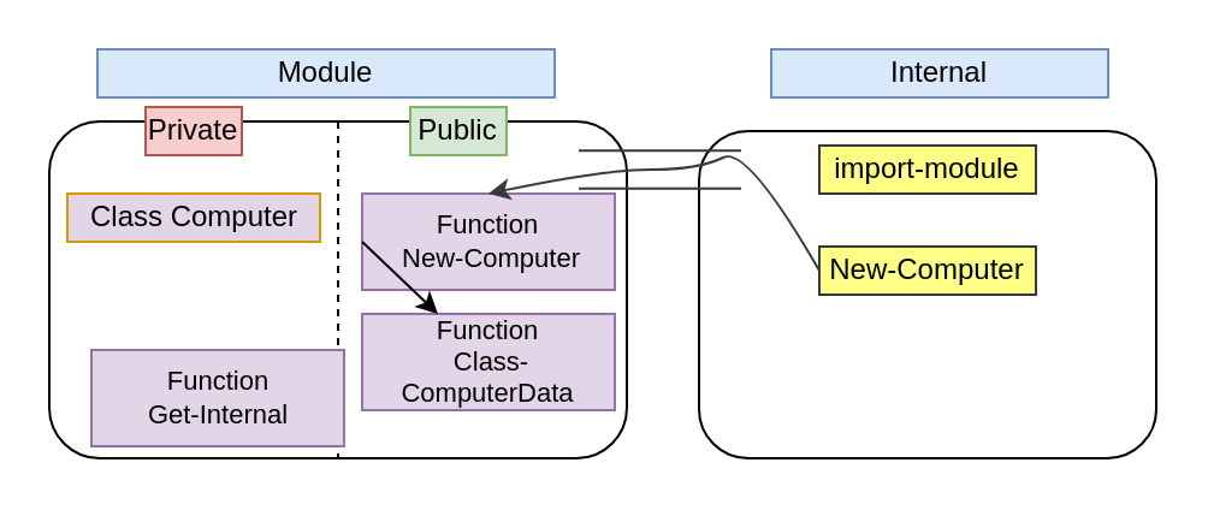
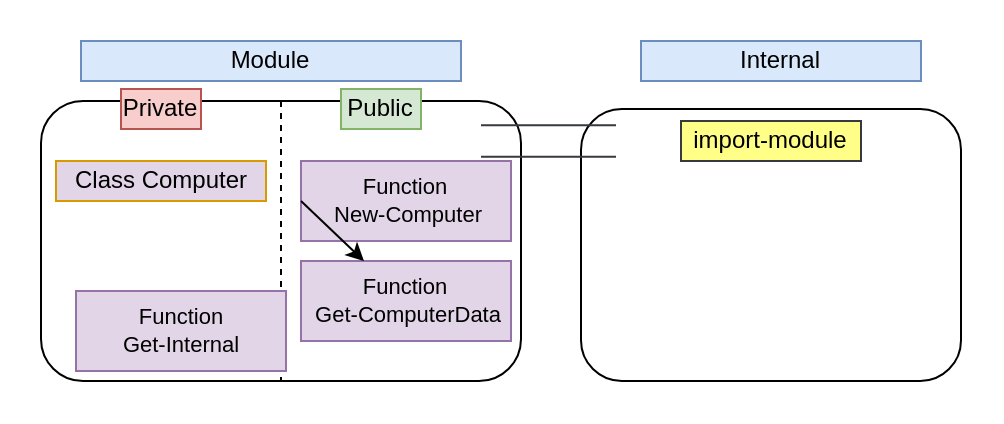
- <mxCell id="16" value="" style="curved=1;endArrow=classic;html=1;exitX=0;exitY=0.5;exitDx=0;exitDy=0;entryX=0.5;entryY=0;entryDx=0;entryDy=0;fillColor=#cdeb8b;strokeColor=#36393d;" edge="1" parent="1" source="15" target="11"><mxGeometry width="50" height="50" relative="1" as="geometry"><mxPoint x="270" y="300" as="sourcePoint" /><mxPoint x="320" y="250" as="targetPoint" /><Array as="points"><mxPoint x="310" y="60" /><mxPoint x="290" y="70" /><mxPoint x="250" y="70" /></Array></mxGeometry></mxCell>
- <mxCell id="15" value="New-Computer" style="text;html=1;strokeColor=#36393d;fillColor=#ffff88;align=center;verticalAlign=middle;whiteSpace=wrap;rounded=0;" vertex="1" parent="1"><mxGeometry x="340" y="102" width="90" height="20" as="geometry" /></mxCell>
- <mxCell id="10" value="&lt;div style=&quot;text-align: center ; font-size: 11px&quot;&gt;&lt;font style=&quot;font-size: 11px&quot;&gt;Function&lt;/font&gt;&lt;/div&gt;&lt;div style=&quot;text-align: left ; font-size: 11px&quot;&gt;&lt;div style=&quot;text-align: center&quot;&gt;&lt;font style=&quot;font-size: 11px&quot;&gt;&amp;nbsp;Class-ComputerData&lt;/font&gt;&lt;/div&gt;&lt;/div&gt;" style="rounded=0;whiteSpace=wrap;html=1;fillColor=#e1d5e7;strokeColor=#9673a6;" vertex="1" parent="1"><mxGeometry x="150" y="130" width="105" height="40" as="geometry" /></mxCell>
+ <mxCell id="10" value="&lt;div style=&quot;text-align: center ; font-size: 11px&quot;&gt;&lt;font style=&quot;font-size: 11px&quot;&gt;Function&lt;/font&gt;&lt;/div&gt;&lt;div style=&quot;text-align: left ; font-size: 11px&quot;&gt;&lt;div style=&quot;text-align: center&quot;&gt;&lt;font style=&quot;font-size: 11px&quot;&gt;&amp;nbsp;Get-ComputerData&lt;/font&gt;&lt;/div&gt;&lt;/div&gt;" style="rounded=0;whiteSpace=wrap;html=1;fillColor=#e1d5e7;strokeColor=#9673a6;" vertex="1" parent="1"><mxGeometry x="150" y="130" width="105" height="40" as="geometry" /></mxCell>
